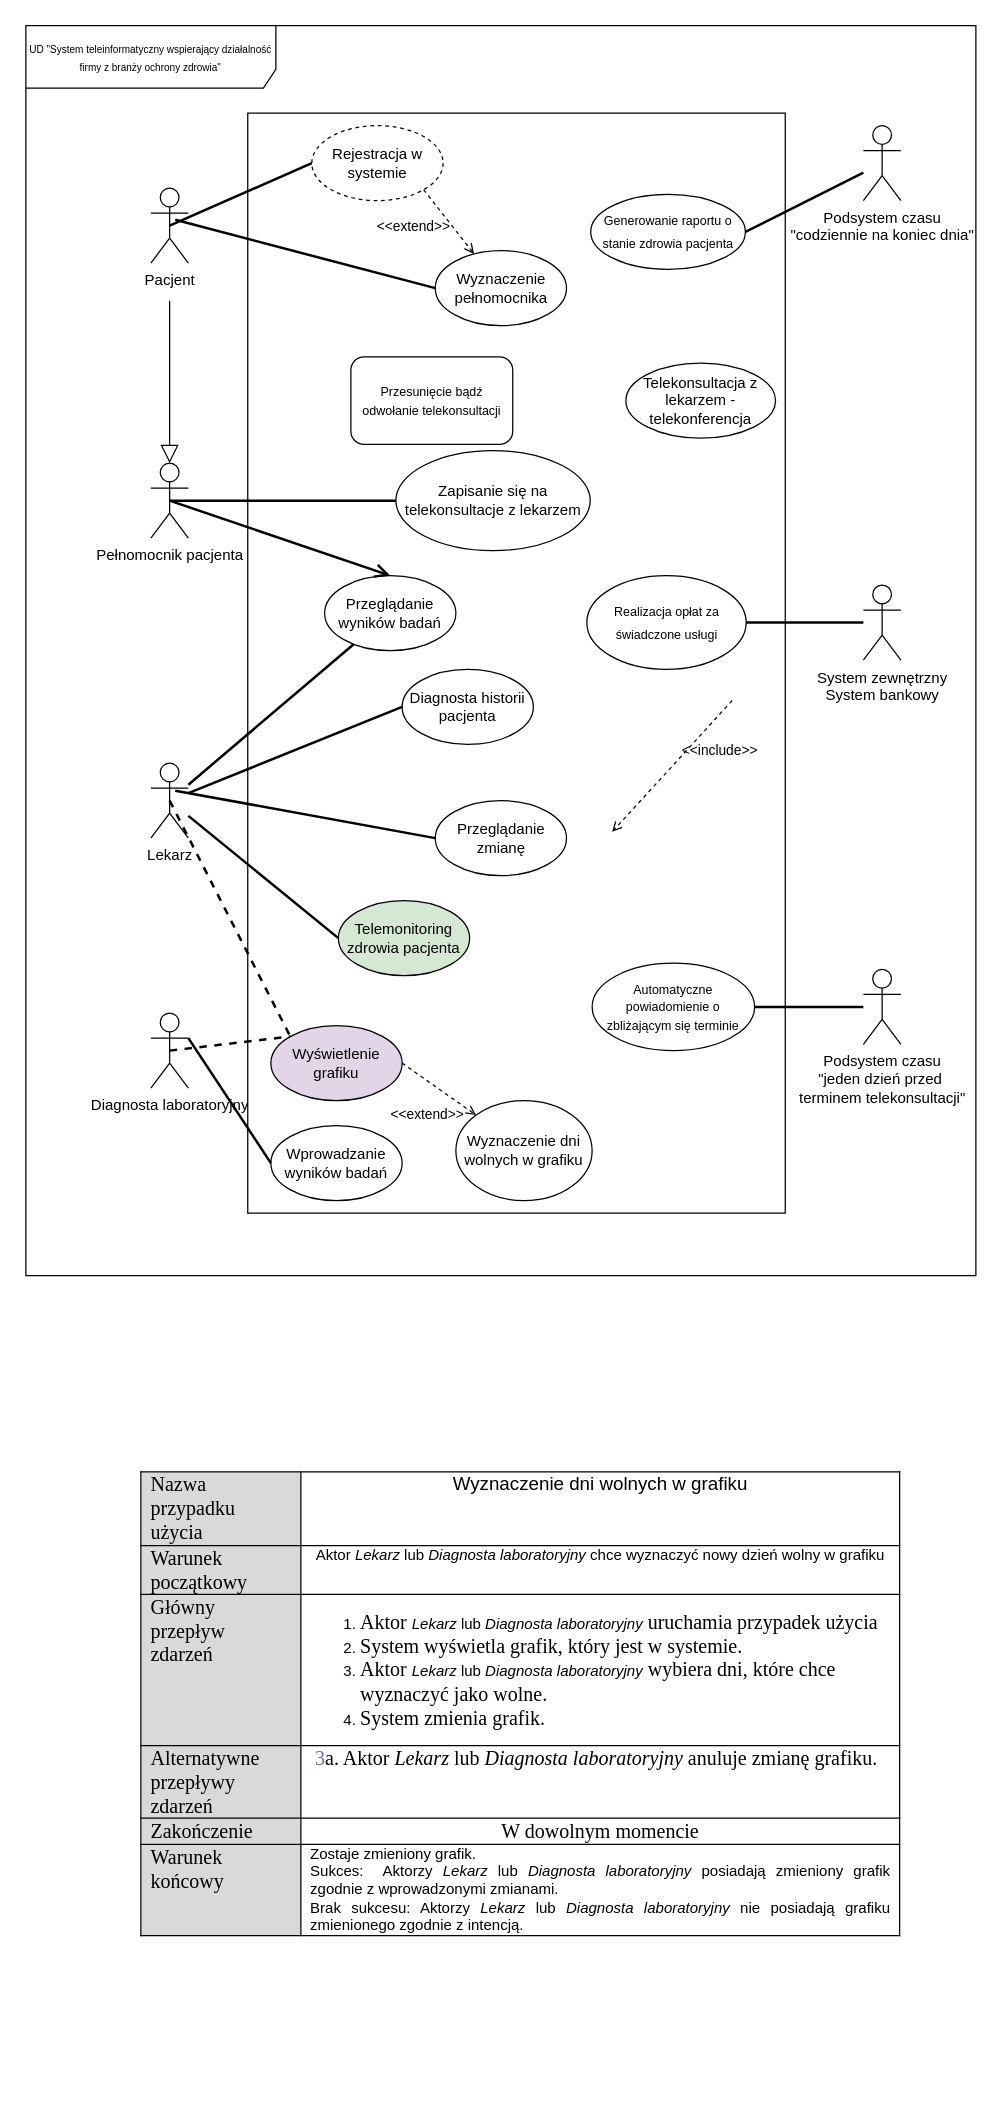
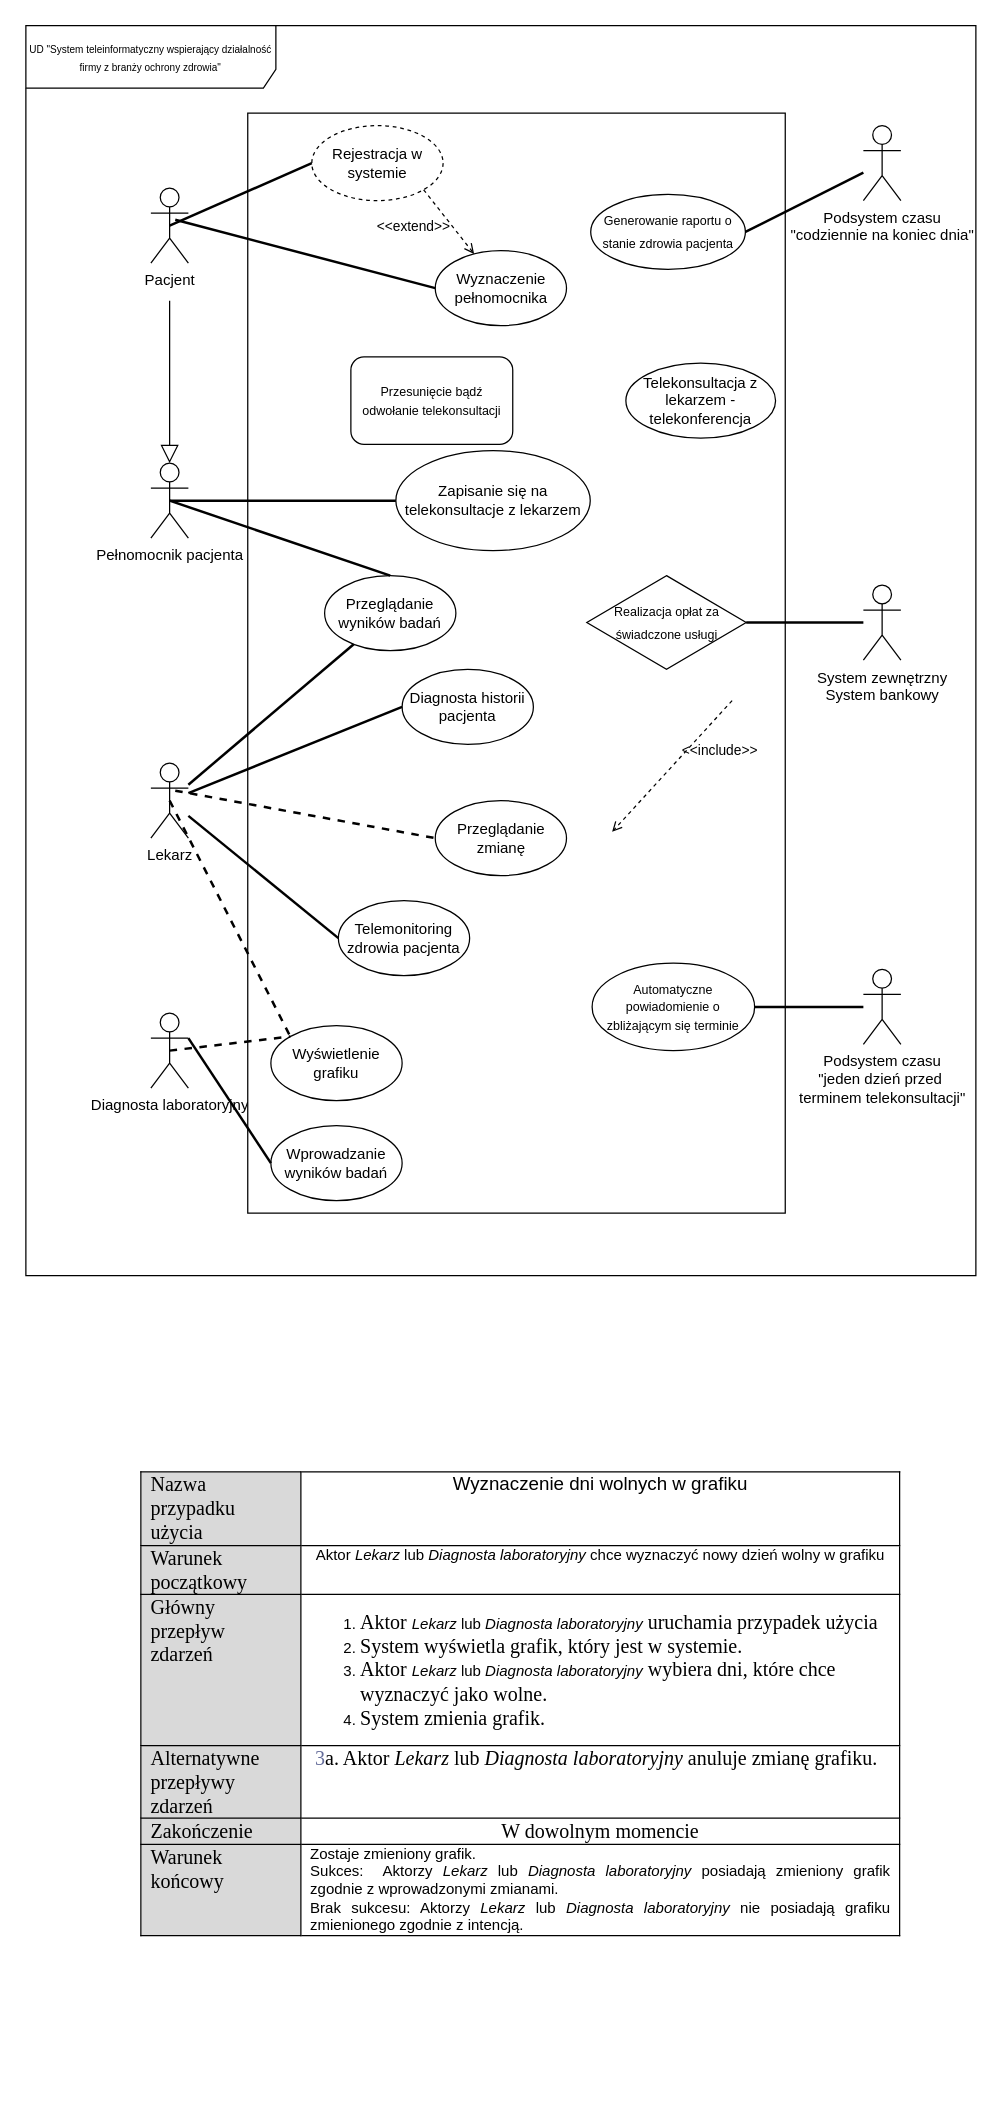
- <mxCell id="41" value="" style="endArrow=open;startArrow=none;endFill=0;startFill=0;endSize=8;html=1;verticalAlign=bottom;labelBackgroundColor=none;strokeWidth=2;rounded=0;entryX=0.5;entryY=0;entryDx=0;entryDy=0;exitX=0.5;exitY=0.5;exitDx=0;exitDy=0;exitPerimeter=0;" edge="1" parent="2" source="3" target="22"><mxGeometry width="160" relative="1" as="geometry"><mxPoint x="120" y="170" as="sourcePoint" /><mxPoint x="255" y="479" as="targetPoint" /></mxGeometry></mxCell>
+ <mxCell id="41" value="" style="endArrow=none;startArrow=none;endFill=0;startFill=0;endSize=8;html=1;verticalAlign=bottom;labelBackgroundColor=none;strokeWidth=2;rounded=0;entryX=0.5;entryY=0;entryDx=0;entryDy=0;exitX=0.5;exitY=0.5;exitDx=0;exitDy=0;exitPerimeter=0;" edge="1" parent="2" source="3" target="22"><mxGeometry width="160" relative="1" as="geometry"><mxPoint x="120" y="170" as="sourcePoint" /><mxPoint x="255" y="479" as="targetPoint" /></mxGeometry></mxCell>
- <mxCell id="20" value="&lt;span style=&quot;text-align: start;&quot;&gt;&lt;font style=&quot;font-size: 10px;&quot; face=&quot;Helvetica&quot;&gt;Realizacja opłat za świadczone usługi&lt;/font&gt;&lt;/span&gt;&lt;span style=&quot;font-family: -webkit-standard; font-size: medium; text-align: start;&quot;&gt;&lt;/span&gt;" style="ellipse;whiteSpace=wrap;html=1;" vertex="1" parent="2"><mxGeometry x="448.75" y="440" width="127.5" height="75" as="geometry" /></mxCell>
+ <mxCell id="20" value="&lt;span style=&quot;text-align: start;&quot;&gt;&lt;font style=&quot;font-size: 10px;&quot; face=&quot;Helvetica&quot;&gt;Realizacja opłat za świadczone usługi&lt;/font&gt;&lt;/span&gt;&lt;span style=&quot;font-family: -webkit-standard; font-size: medium; text-align: start;&quot;&gt;&lt;/span&gt;" style="rhombus;whiteSpace=wrap;html=1;" vertex="1" parent="2"><mxGeometry x="448.75" y="440" width="127.5" height="75" as="geometry" /></mxCell>
- <mxCell id="16" value="" style="endArrow=none;startArrow=none;endFill=0;startFill=0;endSize=8;html=1;verticalAlign=bottom;labelBackgroundColor=none;strokeWidth=2;rounded=0;entryX=0;entryY=0.5;entryDx=0;entryDy=0;exitX=0.65;exitY=0.367;exitDx=0;exitDy=0;exitPerimeter=0;" edge="1" parent="2" target="15" source="4"><mxGeometry width="160" relative="1" as="geometry"><mxPoint x="80" y="600" as="sourcePoint" /><mxPoint x="395" y="309" as="targetPoint" /></mxGeometry></mxCell>
+ <mxCell id="16" value="" style="endArrow=none;startArrow=none;endFill=0;startFill=0;endSize=8;html=1;verticalAlign=bottom;labelBackgroundColor=none;strokeWidth=2;rounded=0;entryX=0;entryY=0.5;entryDx=0;entryDy=0;exitX=0.65;exitY=0.367;exitDx=0;exitDy=0;exitPerimeter=0;dashed=1;" edge="1" parent="2" target="15" source="4"><mxGeometry width="160" relative="1" as="geometry"><mxPoint x="80" y="600" as="sourcePoint" /><mxPoint x="395" y="309" as="targetPoint" /></mxGeometry></mxCell>
- <mxCell id="12" value="Telemonitoring zdrowia pacjenta" style="ellipse;whiteSpace=wrap;html=1;fillColor=#d5e8d4;" vertex="1" parent="2"><mxGeometry x="250" y="700" width="105" height="60" as="geometry" /></mxCell>
+ <mxCell id="12" value="Telemonitoring zdrowia pacjenta" style="ellipse;whiteSpace=wrap;html=1;" vertex="1" parent="2"><mxGeometry x="250" y="700" width="105" height="60" as="geometry" /></mxCell>
- <mxCell id="18" value="Wyświetlenie grafiku" style="ellipse;whiteSpace=wrap;html=1;fillColor=#e1d5e7;" vertex="1" parent="2"><mxGeometry x="196" y="800" width="105" height="60" as="geometry" /></mxCell>
+ <mxCell id="18" value="Wyświetlenie grafiku" style="ellipse;whiteSpace=wrap;html=1;" vertex="1" parent="2"><mxGeometry x="196" y="800" width="105" height="60" as="geometry" /></mxCell>
- <mxCell id="26" value="&amp;lt;&amp;lt;extend&amp;gt;&amp;gt;" style="html=1;verticalAlign=bottom;labelBackgroundColor=none;endArrow=open;endFill=0;dashed=1;rounded=0;exitX=1;exitY=0.5;exitDx=0;exitDy=0;entryX=0;entryY=0;entryDx=0;entryDy=0;" edge="1" parent="2" source="18" target="17"><mxGeometry x="0.243" y="-29" width="160" relative="1" as="geometry"><mxPoint x="270" y="290" as="sourcePoint" /><mxPoint x="430" y="290" as="targetPoint" /><mxPoint as="offset" /></mxGeometry></mxCell>
- <mxCell id="17" value="Wyznaczenie dni wolnych w grafiku" style="ellipse;whiteSpace=wrap;html=1;" vertex="1" parent="2"><mxGeometry x="344" y="860" width="109" height="80" as="geometry" /></mxCell>
